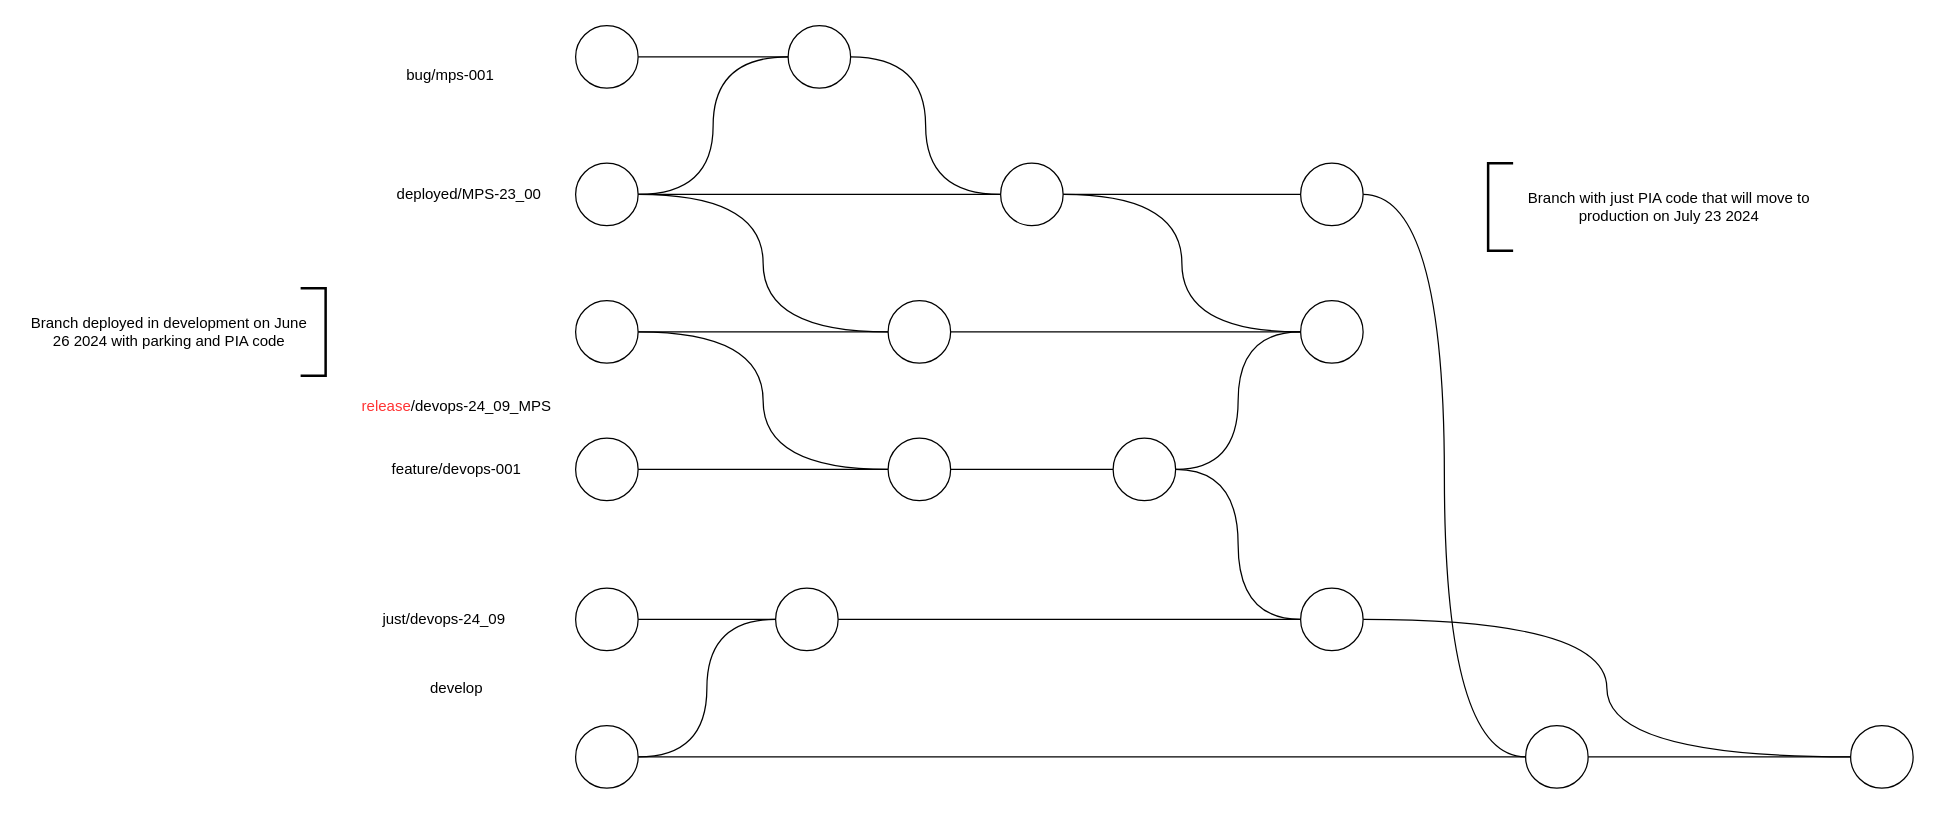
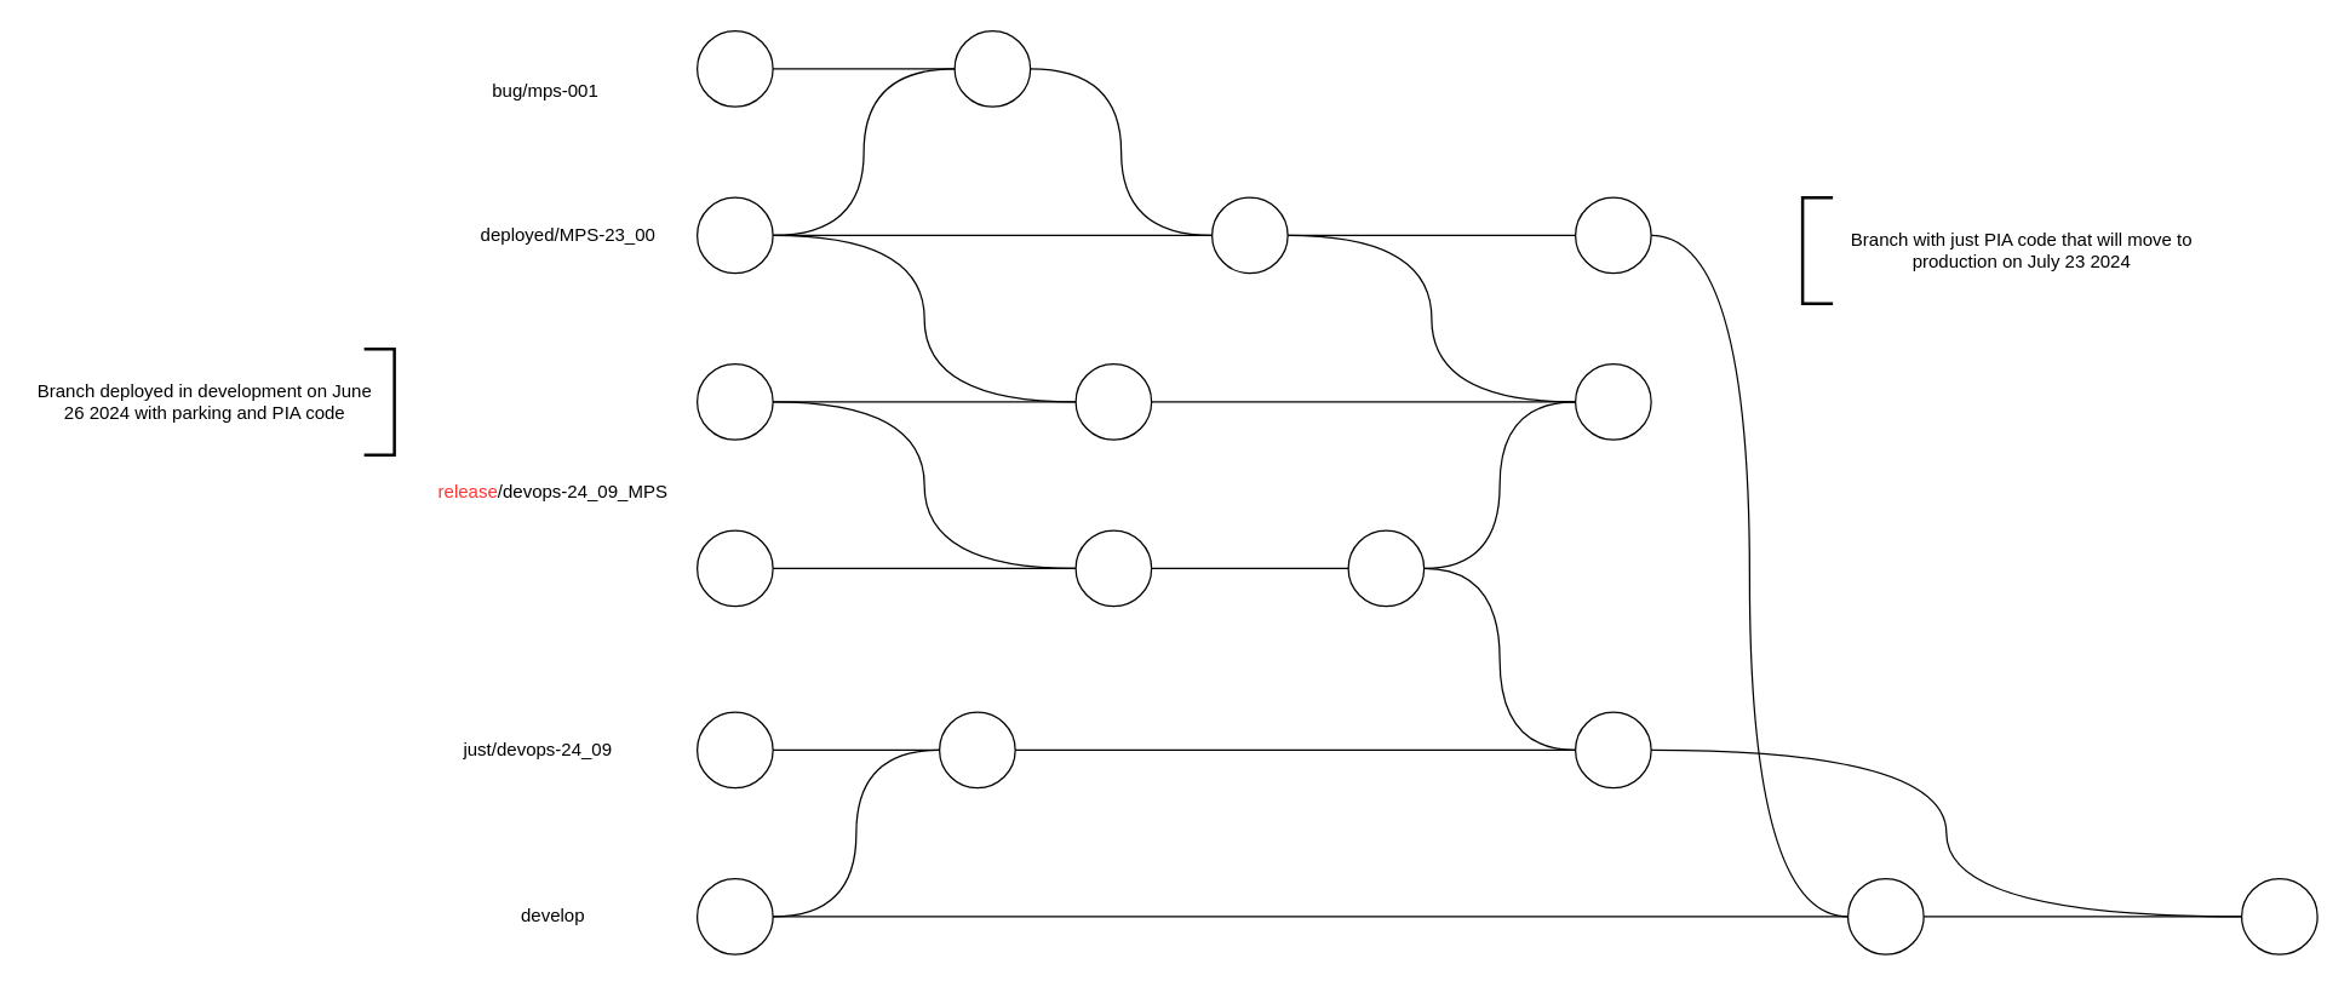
- <mxCell id="23" value="feature/devops-001" style="text;html=1;align=center;verticalAlign=middle;whiteSpace=wrap;rounded=0;" vertex="1" parent="1"><mxGeometry x="290" y="360" width="150" height="30" as="geometry" /></mxCell>
- <mxCell id="37" value="develop" style="text;html=1;align=center;verticalAlign=middle;whiteSpace=wrap;rounded=0;" vertex="1" parent="1"><mxGeometry x="290" y="535" width="150" height="30" as="geometry" /></mxCell>
+ <mxCell id="37" value="develop" style="text;html=1;align=center;verticalAlign=middle;whiteSpace=wrap;rounded=0;" vertex="1" parent="1"><mxGeometry x="290" y="590" width="150" height="30" as="geometry" /></mxCell>
